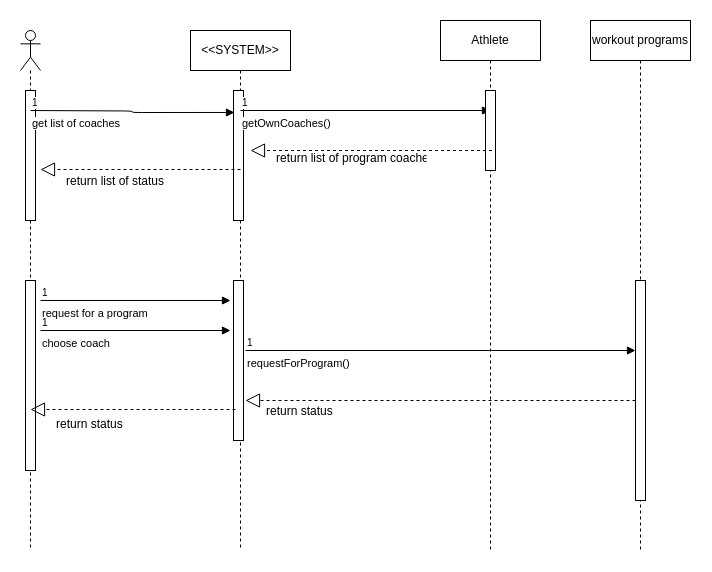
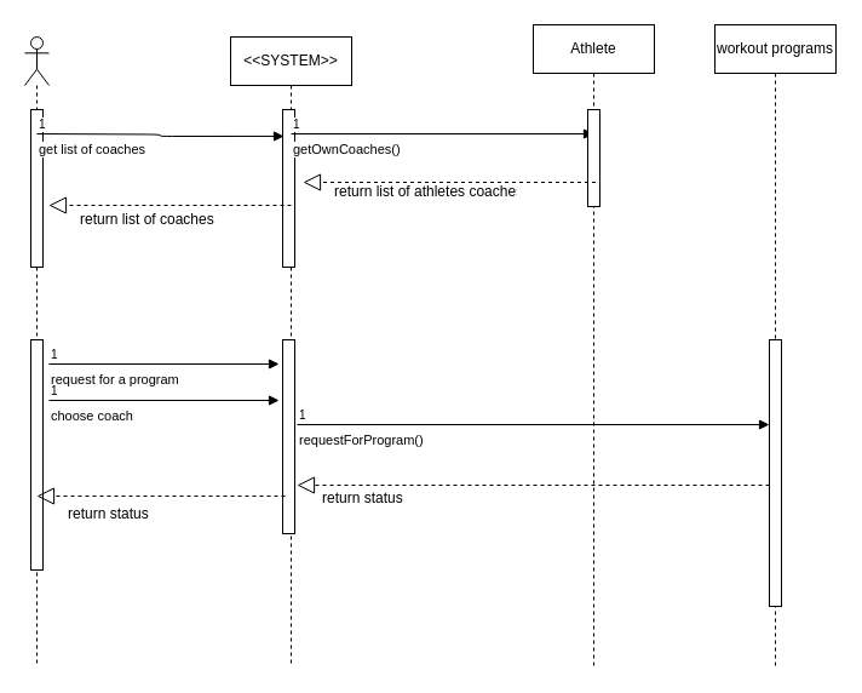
- <mxCell id="17" value="return list of program coaches" style="text;strokeColor=none;fillColor=none;align=left;verticalAlign=top;spacingLeft=4;spacingRight=4;overflow=hidden;rotatable=0;points=[[0,0.5],[1,0.5]];portConstraint=eastwest;" vertex="1" parent="1"><mxGeometry x="270" y="144" width="160" height="26" as="geometry" /></mxCell>
+ <mxCell id="17" value="return list of athletes coaches" style="text;strokeColor=none;fillColor=none;align=left;verticalAlign=top;spacingLeft=4;spacingRight=4;overflow=hidden;rotatable=0;points=[[0,0.5],[1,0.5]];portConstraint=eastwest;" vertex="1" parent="1"><mxGeometry x="270" y="144" width="160" height="26" as="geometry" /></mxCell>
- <mxCell id="19" value="return list of status" style="text;strokeColor=none;fillColor=none;align=left;verticalAlign=top;spacingLeft=4;spacingRight=4;overflow=hidden;rotatable=0;points=[[0,0.5],[1,0.5]];portConstraint=eastwest;" vertex="1" parent="1"><mxGeometry x="60" y="167" width="130" height="26" as="geometry" /></mxCell>
+ <mxCell id="19" value="return list of coaches" style="text;strokeColor=none;fillColor=none;align=left;verticalAlign=top;spacingLeft=4;spacingRight=4;overflow=hidden;rotatable=0;points=[[0,0.5],[1,0.5]];portConstraint=eastwest;" vertex="1" parent="1"><mxGeometry x="60" y="167" width="130" height="26" as="geometry" /></mxCell>
